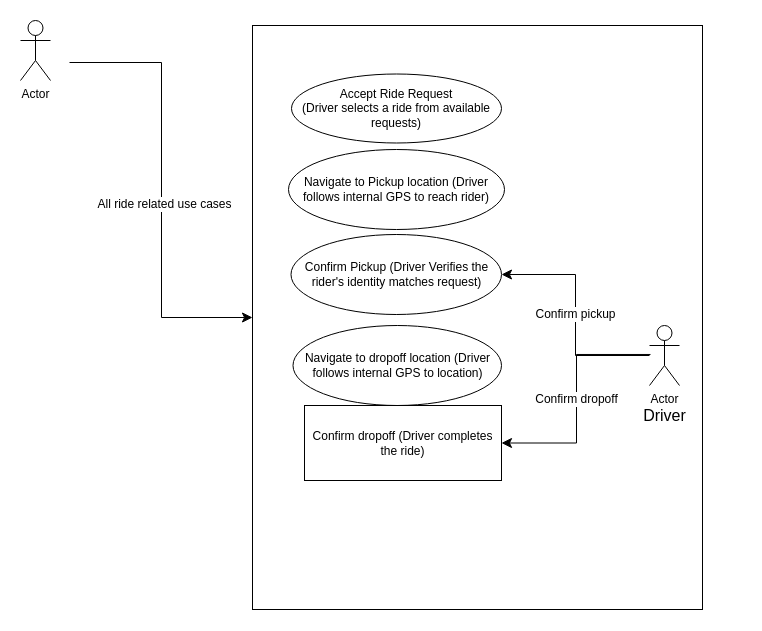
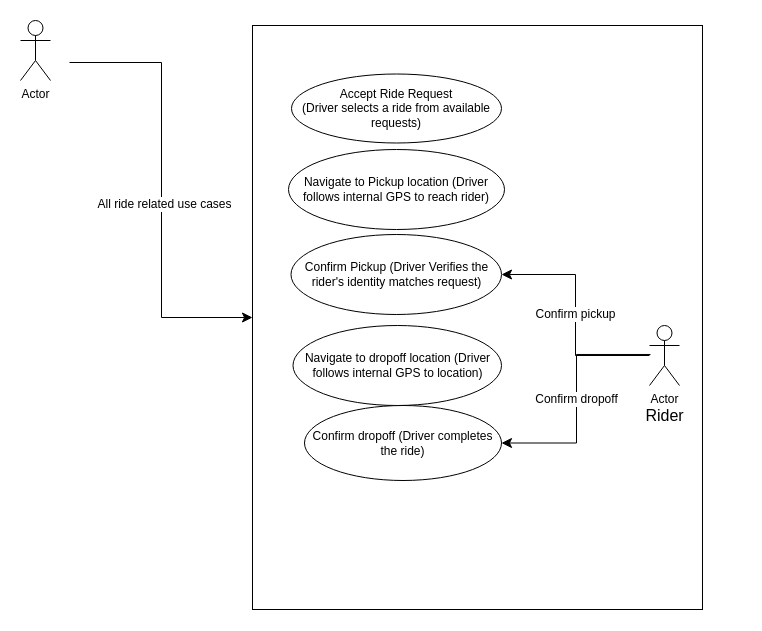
- <mxCell id="12" value="Driver" style="text;strokeColor=none;fillColor=none;html=1;align=center;verticalAlign=middle;whiteSpace=wrap;rounded=0;fontSize=16;direction=south;" vertex="1" parent="1"><mxGeometry x="588.5" y="385" width="151" height="60" as="geometry" /></mxCell>
+ <mxCell id="12" value="Rider" style="text;strokeColor=none;fillColor=none;html=1;align=center;verticalAlign=middle;whiteSpace=wrap;rounded=0;fontSize=16;direction=south;" vertex="1" parent="1"><mxGeometry x="588.5" y="385" width="151" height="60" as="geometry" /></mxCell>
- <mxCell id="8" value="Confirm dropoff (Driver completes the ride)" style="whiteSpace=wrap;html=1;rounded=0;" vertex="1" parent="1"><mxGeometry x="304" y="405" width="197" height="75" as="geometry" /></mxCell>
+ <mxCell id="8" value="Confirm dropoff (Driver completes the ride)" style="ellipse;whiteSpace=wrap;html=1;" vertex="1" parent="1"><mxGeometry x="304" y="405" width="197" height="75" as="geometry" /></mxCell>
